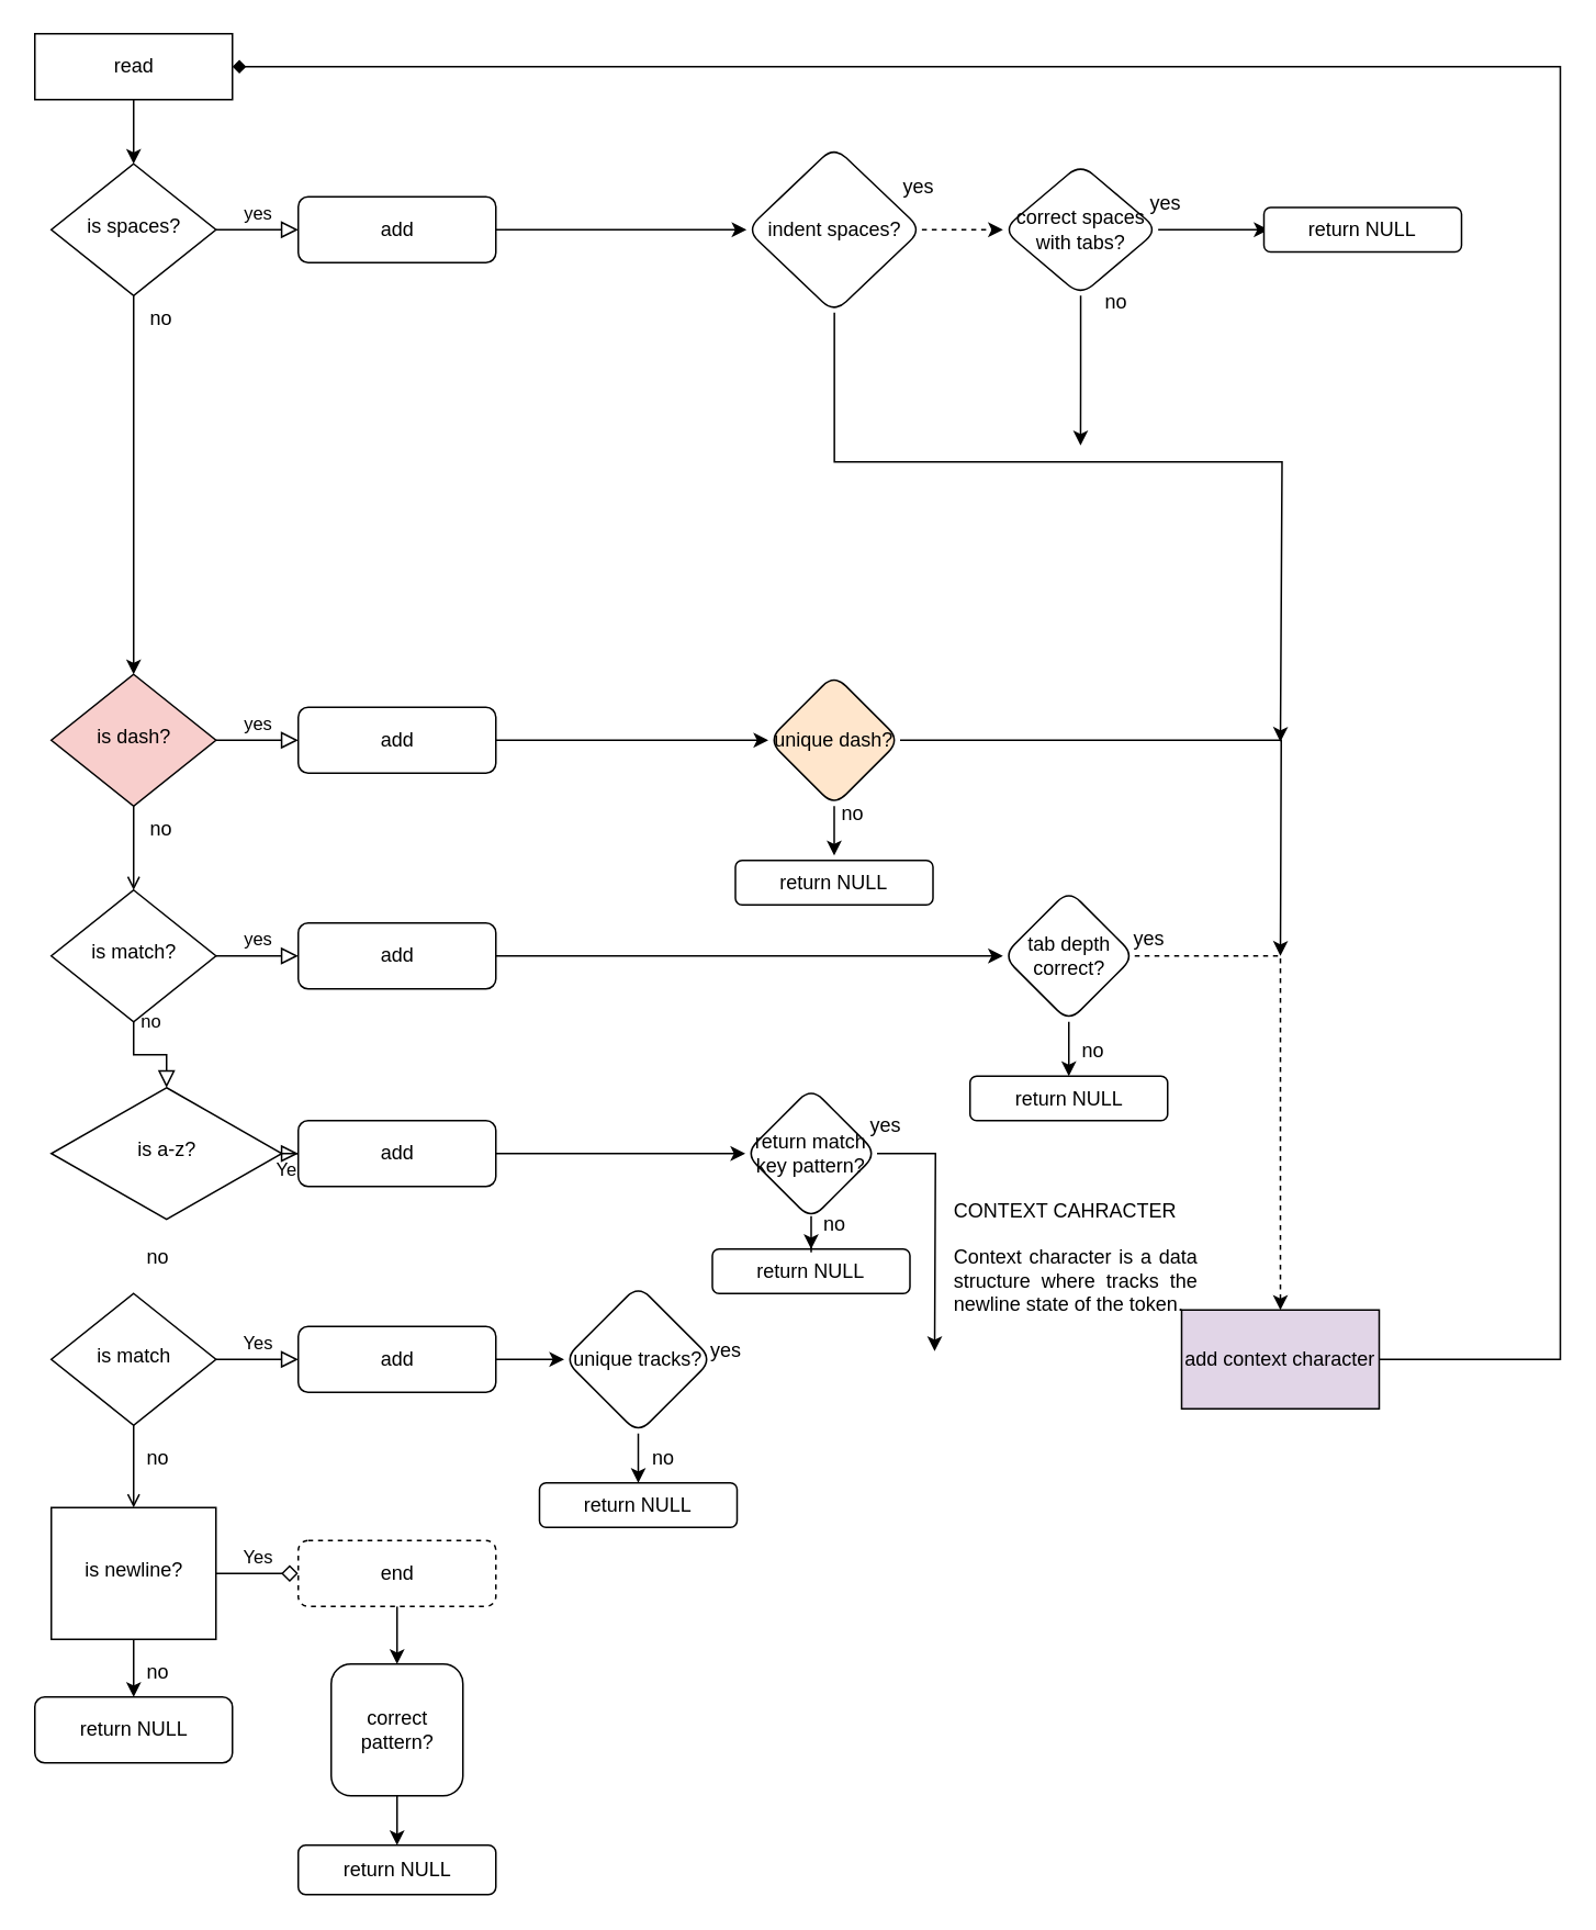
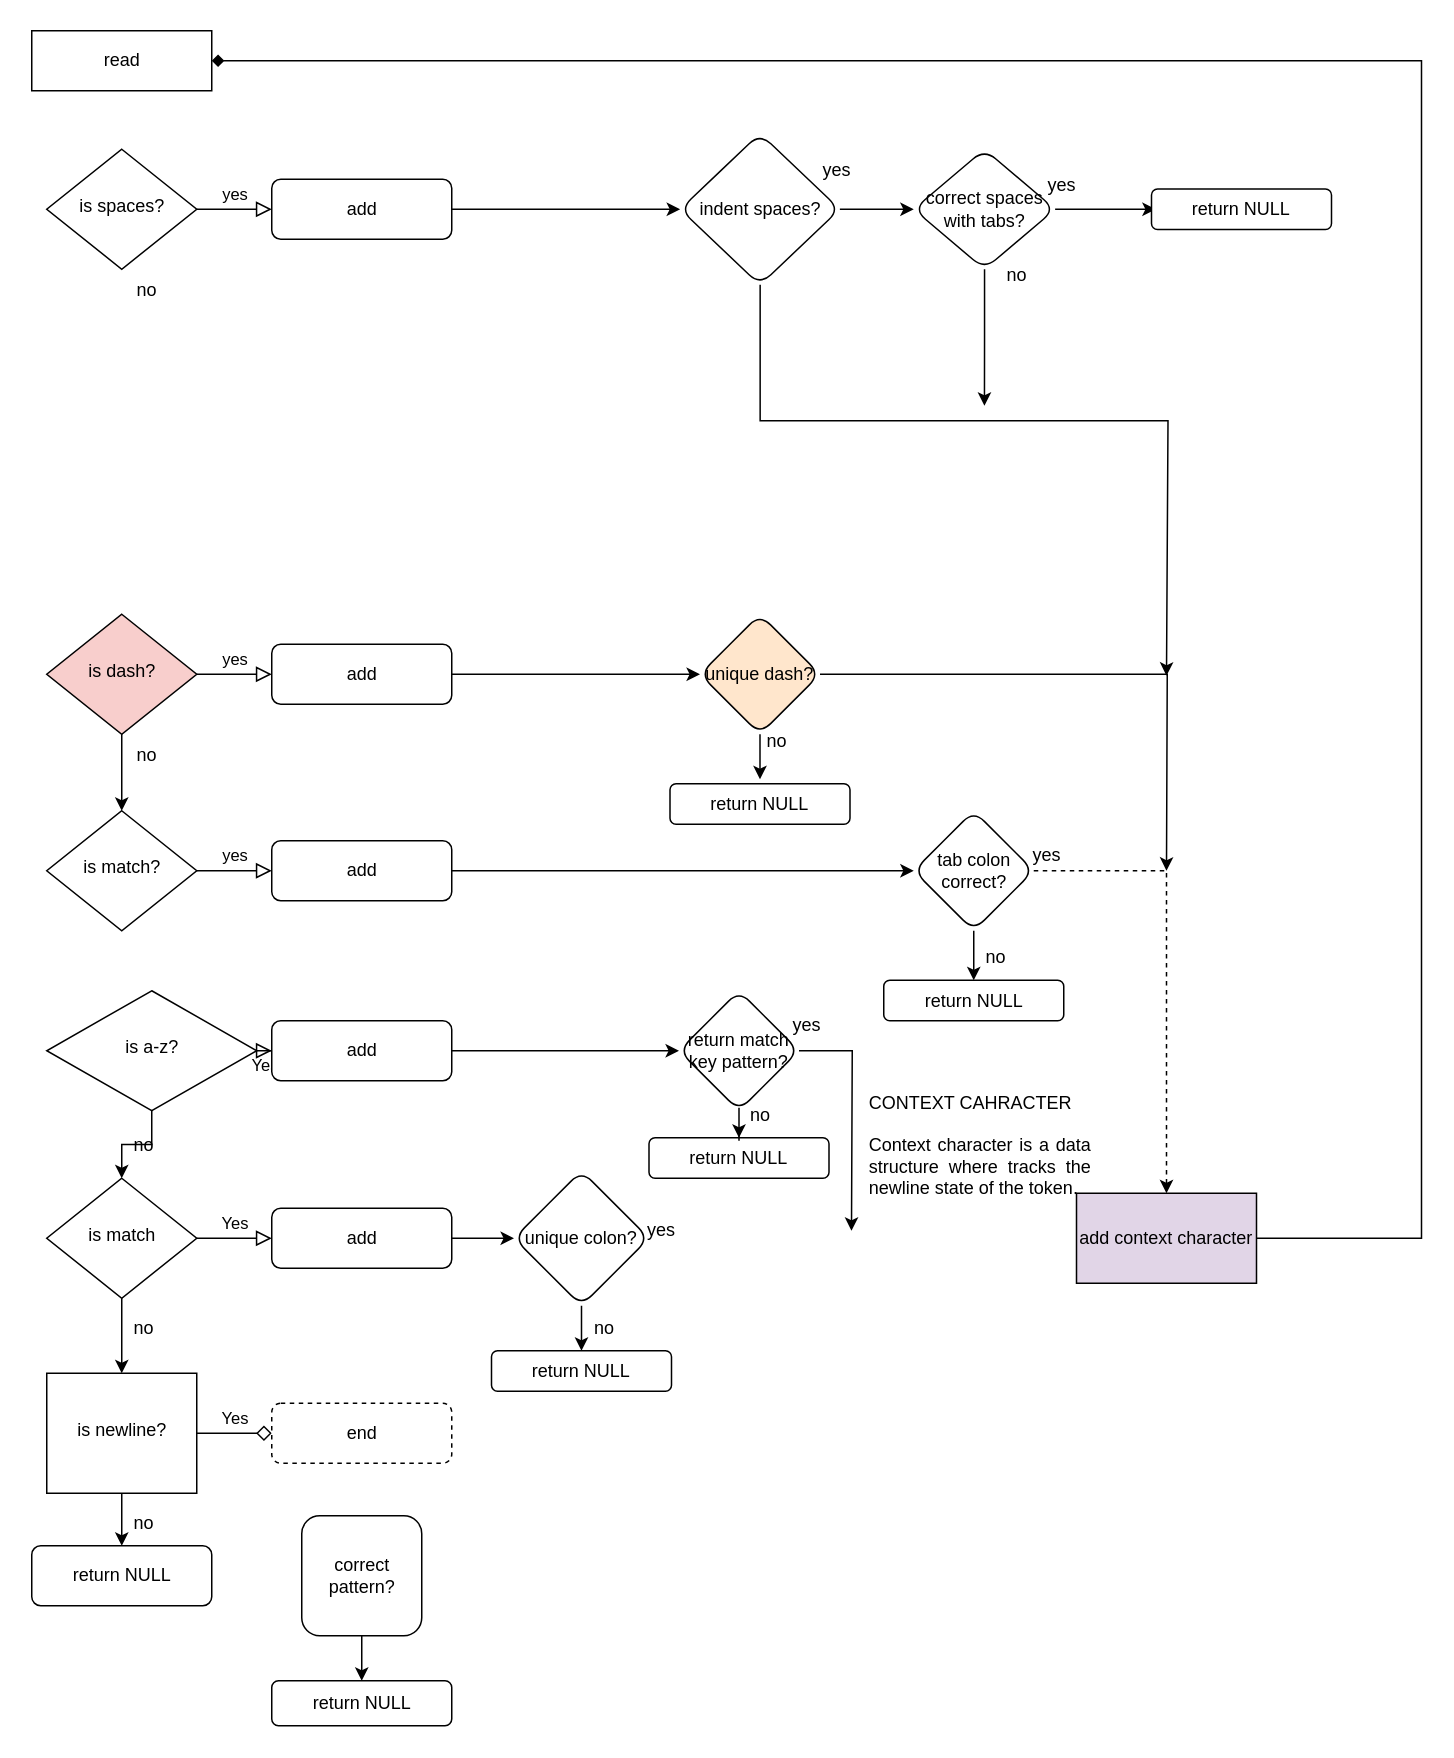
- <mxCell id="2" value="" style="edgeStyle=orthogonalEdgeStyle;rounded=0;orthogonalLoop=1;jettySize=auto;html=1;" edge="1" parent="1" source="3" target="64"><mxGeometry relative="1" as="geometry" /></mxCell>
- <mxCell id="72" value="" style="edgeStyle=orthogonalEdgeStyle;rounded=0;orthogonalLoop=1;jettySize=auto;html=1;entryX=0;entryY=0.5;entryDx=0;entryDy=0;dashed=1;" edge="1" parent="1" source="70" target="75"><mxGeometry relative="1" as="geometry"><mxPoint x="559" y="139" as="sourcePoint" /><mxPoint x="737" y="139" as="targetPoint" /></mxGeometry></mxCell>
+ <mxCell id="72" value="" style="edgeStyle=orthogonalEdgeStyle;rounded=0;orthogonalLoop=1;jettySize=auto;html=1;entryX=0;entryY=0.5;entryDx=0;entryDy=0;" edge="1" parent="1" source="70" target="75"><mxGeometry relative="1" as="geometry"><mxPoint x="559" y="139" as="sourcePoint" /><mxPoint x="737" y="139" as="targetPoint" /></mxGeometry></mxCell>
- <mxCell id="63" value="" style="edgeStyle=orthogonalEdgeStyle;rounded=0;orthogonalLoop=1;jettySize=auto;html=1;entryX=0.5;entryY=0;entryDx=0;entryDy=0;" edge="1" parent="1" source="64" target="54"><mxGeometry relative="1" as="geometry"><mxPoint x="80.5" y="219" as="targetPoint" /></mxGeometry></mxCell>
- <mxCell id="53" value="" style="edgeStyle=orthogonalEdgeStyle;rounded=0;orthogonalLoop=1;jettySize=auto;html=1;endArrow=open;" edge="1" parent="1" source="54" target="6"><mxGeometry relative="1" as="geometry" /></mxCell>
+ <mxCell id="53" value="" style="edgeStyle=orthogonalEdgeStyle;rounded=0;orthogonalLoop=1;jettySize=auto;html=1;" edge="1" parent="1" source="54" target="6"><mxGeometry relative="1" as="geometry" /></mxCell>
- <mxCell id="15" value="tab depth correct?" style="rhombus;whiteSpace=wrap;html=1;rounded=1;glass=0;strokeWidth=1;shadow=0;" parent="1" vertex="1"><mxGeometry x="608.5" y="540" width="80" height="80" as="geometry" /></mxCell>
+ <mxCell id="15" value="tab colon correct?" style="rhombus;whiteSpace=wrap;html=1;rounded=1;glass=0;strokeWidth=1;shadow=0;" parent="1" vertex="1"><mxGeometry x="608.5" y="540" width="80" height="80" as="geometry" /></mxCell>
- <mxCell id="4" value="no" style="rounded=0;html=1;jettySize=auto;orthogonalLoop=1;fontSize=11;endArrow=block;endFill=0;endSize=8;strokeWidth=1;shadow=0;labelBackgroundColor=none;edgeStyle=orthogonalEdgeStyle;" parent="1" source="6" target="11" edge="1"><mxGeometry y="20" relative="1" as="geometry"><mxPoint as="offset" /></mxGeometry></mxCell>
+ <mxCell id="10" value="" style="edgeStyle=orthogonalEdgeStyle;rounded=0;orthogonalLoop=1;jettySize=auto;html=1;" parent="1" source="11" target="20" edge="1"><mxGeometry relative="1" as="geometry" /></mxCell>
- <mxCell id="24" value="unique tracks?" style="rhombus;whiteSpace=wrap;html=1;rounded=1;glass=0;strokeWidth=1;shadow=0;" parent="1" vertex="1"><mxGeometry x="342" y="780" width="90" height="90" as="geometry" /></mxCell>
+ <mxCell id="24" value="unique colon?" style="rhombus;whiteSpace=wrap;html=1;rounded=1;glass=0;strokeWidth=1;shadow=0;" parent="1" vertex="1"><mxGeometry x="342" y="780" width="90" height="90" as="geometry" /></mxCell>
- <mxCell id="19" value="" style="edgeStyle=orthogonalEdgeStyle;rounded=0;orthogonalLoop=1;jettySize=auto;html=1;endArrow=open;" parent="1" source="20" target="29" edge="1"><mxGeometry relative="1" as="geometry" /></mxCell>
+ <mxCell id="19" value="" style="edgeStyle=orthogonalEdgeStyle;rounded=0;orthogonalLoop=1;jettySize=auto;html=1;" parent="1" source="20" target="29" edge="1"><mxGeometry relative="1" as="geometry" /></mxCell>
- <mxCell id="30" value="" style="edgeStyle=orthogonalEdgeStyle;rounded=0;orthogonalLoop=1;jettySize=auto;html=1;" parent="1" source="31" target="39" edge="1"><mxGeometry relative="1" as="geometry" /></mxCell>
